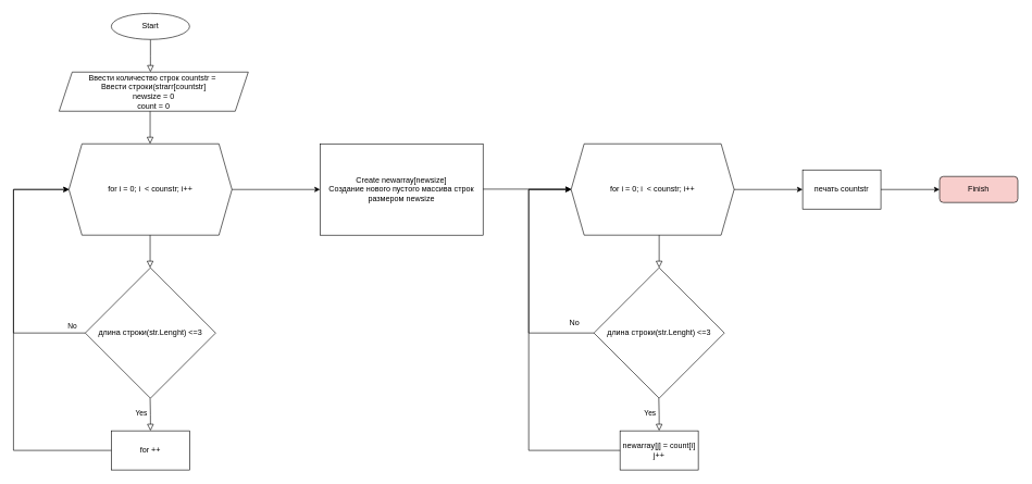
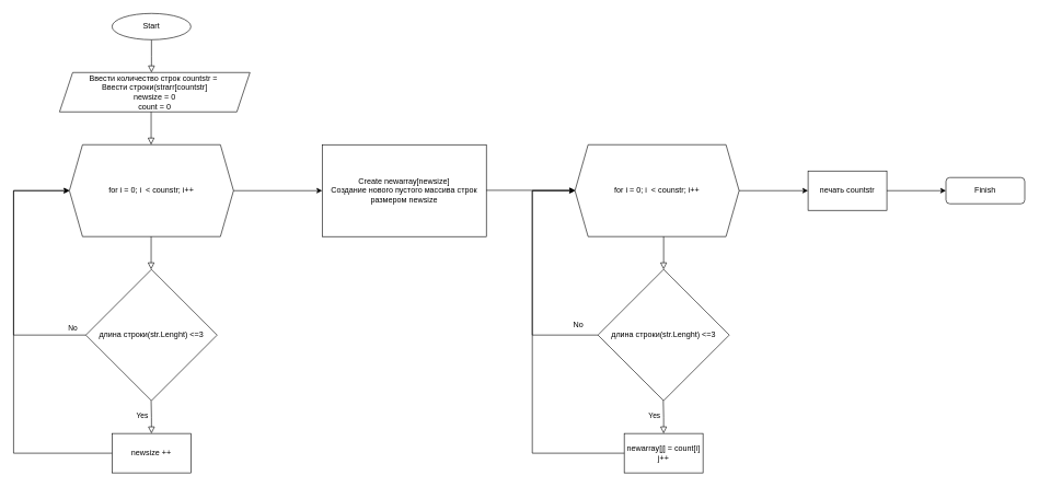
- <mxCell id="30" value="Finish" style="rounded=1;whiteSpace=wrap;html=1;fontSize=12;glass=0;strokeWidth=1;shadow=0;fillColor=#f8cecc;" vertex="1" parent="1"><mxGeometry x="1440" y="270" width="120" height="40" as="geometry" /></mxCell>
+ <mxCell id="30" value="Finish" style="rounded=1;whiteSpace=wrap;html=1;fontSize=12;glass=0;strokeWidth=1;shadow=0;" vertex="1" parent="1"><mxGeometry x="1440" y="270" width="120" height="40" as="geometry" /></mxCell>
- <mxCell id="12" value="for ++" style="rounded=0;whiteSpace=wrap;html=1;" vertex="1" parent="1"><mxGeometry x="170" y="660" width="120" height="60" as="geometry" /></mxCell>
+ <mxCell id="12" value="newsize ++" style="rounded=0;whiteSpace=wrap;html=1;" vertex="1" parent="1"><mxGeometry x="170" y="660" width="120" height="60" as="geometry" /></mxCell>
